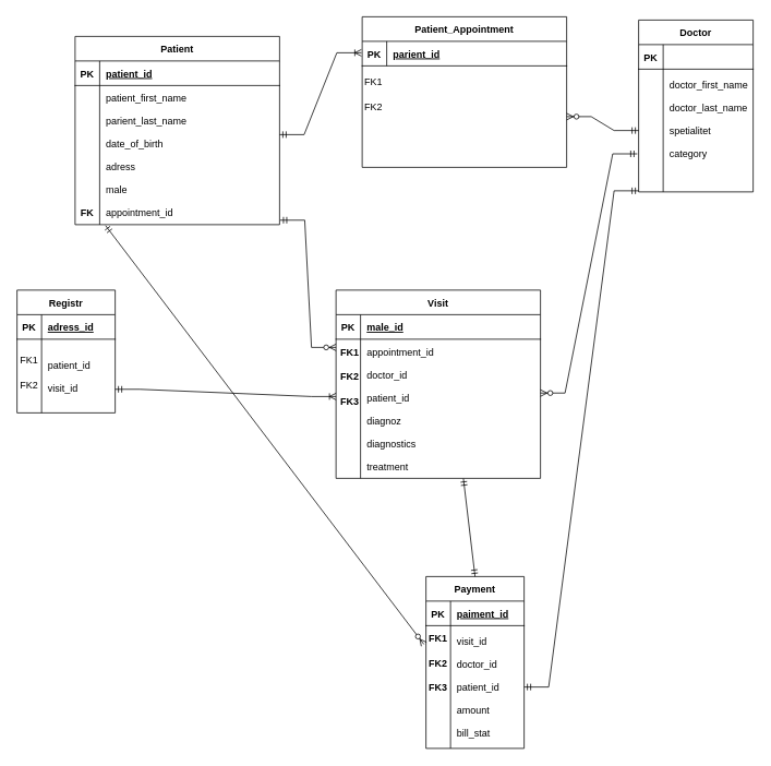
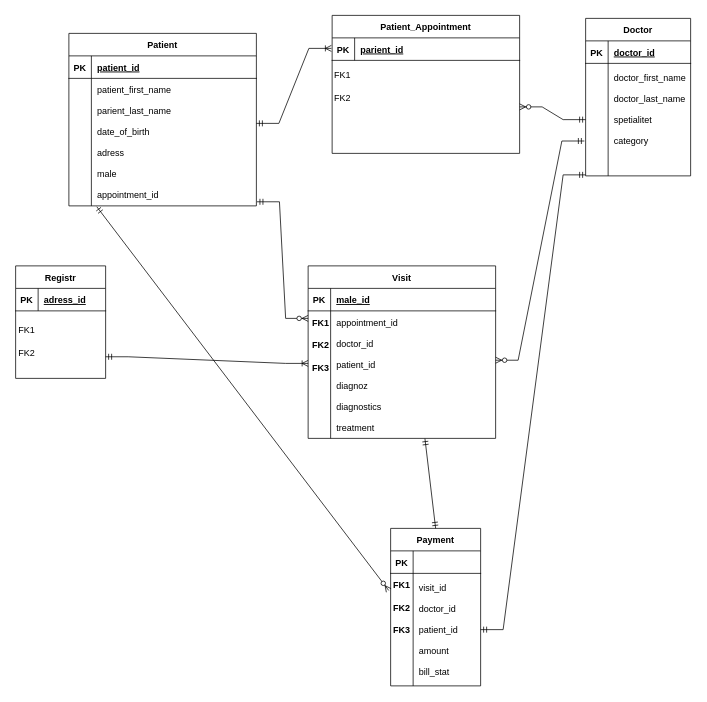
+ <mxCell id="30" value="doctor_id" style="shape=partialRectangle;overflow=hidden;connectable=0;fillColor=none;top=0;left=0;bottom=0;right=0;align=left;spacingLeft=6;fontStyle=5;" vertex="1" parent="28"><mxGeometry x="30" width="110" height="30" as="geometry"><mxRectangle width="110" height="30" as="alternateBounds" /></mxGeometry></mxCell>
- <mxCell id="22" value="FK" style="shape=partialRectangle;overflow=hidden;connectable=0;fillColor=none;top=0;left=0;bottom=0;right=0;fontStyle=1;" vertex="1" parent="1"><mxGeometry x="91" y="244" width="30" height="30" as="geometry"><mxRectangle width="30" height="30" as="alternateBounds" /></mxGeometry></mxCell>
- <mxCell id="40" value="patient_id&#10;&#10;visit_id" style="shape=partialRectangle;overflow=hidden;connectable=0;fillColor=none;top=0;left=0;bottom=0;right=0;align=left;spacingLeft=6;" vertex="1" parent="38"><mxGeometry x="30" width="90" height="90" as="geometry"><mxRectangle width="90" height="90" as="alternateBounds" /></mxGeometry></mxCell>
- <mxCell id="44" value="paiment_id" style="shape=partialRectangle;overflow=hidden;connectable=0;fillColor=none;top=0;left=0;bottom=0;right=0;align=left;spacingLeft=6;fontStyle=5;" vertex="1" parent="42"><mxGeometry x="30" width="90" height="30" as="geometry"><mxRectangle width="90" height="30" as="alternateBounds" /></mxGeometry></mxCell>
